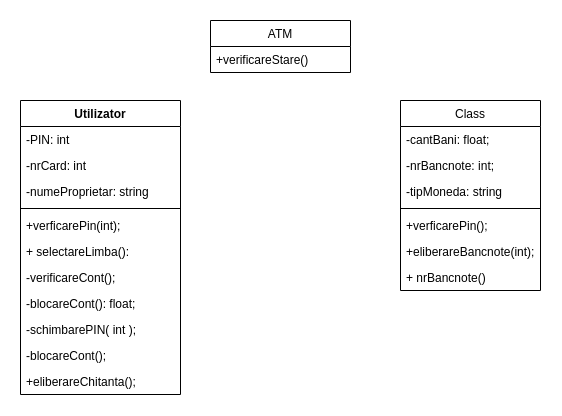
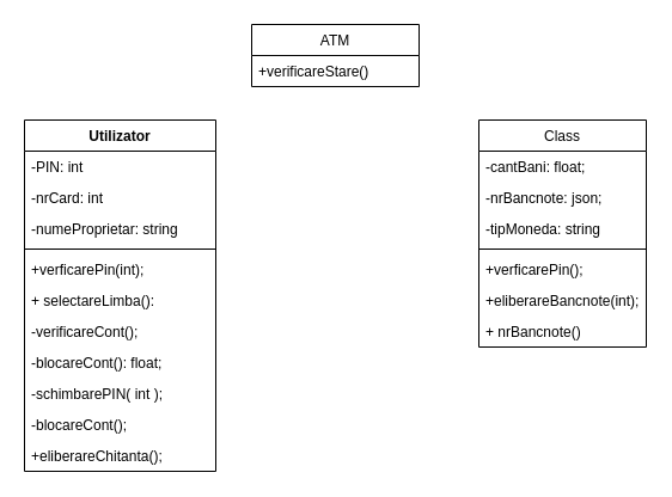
- <mxCell id="18" value="-nrBancnote: int;" style="text;strokeColor=none;fillColor=none;align=left;verticalAlign=top;spacingLeft=4;spacingRight=4;overflow=hidden;rotatable=0;points=[[0,0.5],[1,0.5]];portConstraint=eastwest;" vertex="1" parent="16"><mxGeometry y="52" width="140" height="26" as="geometry" /></mxCell>
+ <mxCell id="18" value="-nrBancnote: json;" style="text;strokeColor=none;fillColor=none;align=left;verticalAlign=top;spacingLeft=4;spacingRight=4;overflow=hidden;rotatable=0;points=[[0,0.5],[1,0.5]];portConstraint=eastwest;" vertex="1" parent="16"><mxGeometry y="52" width="140" height="26" as="geometry" /></mxCell>
